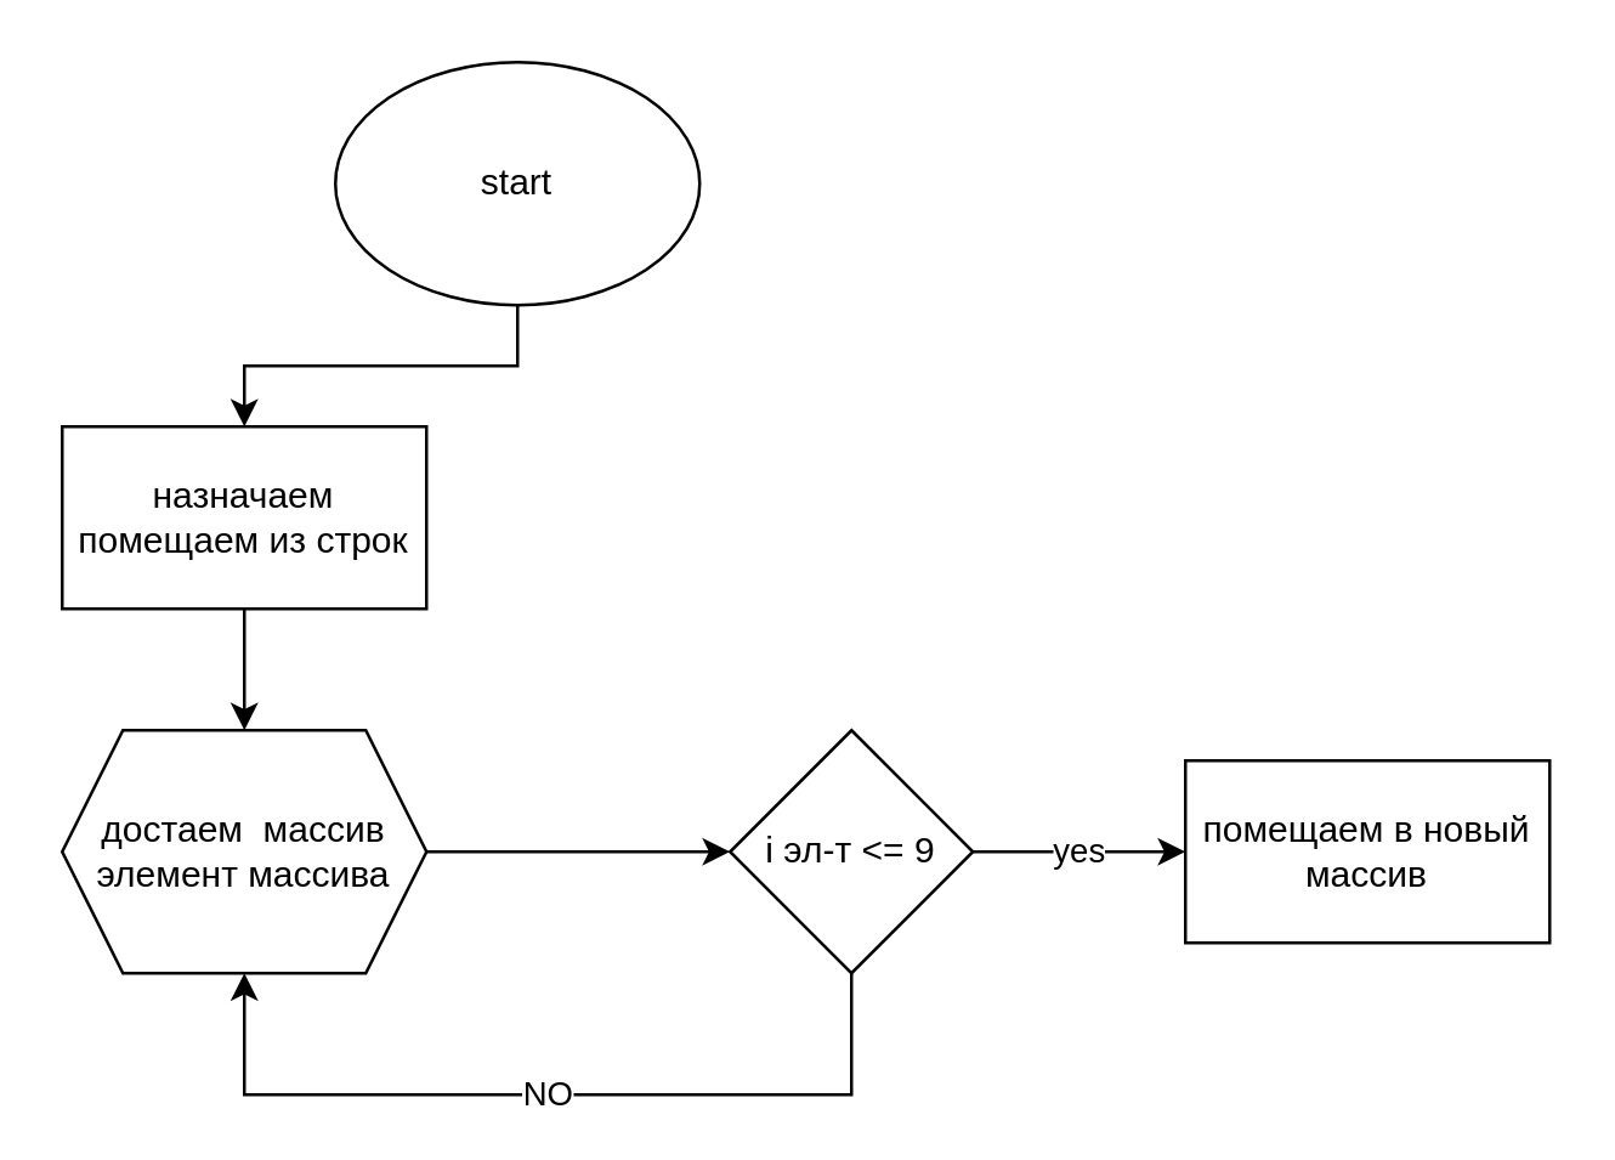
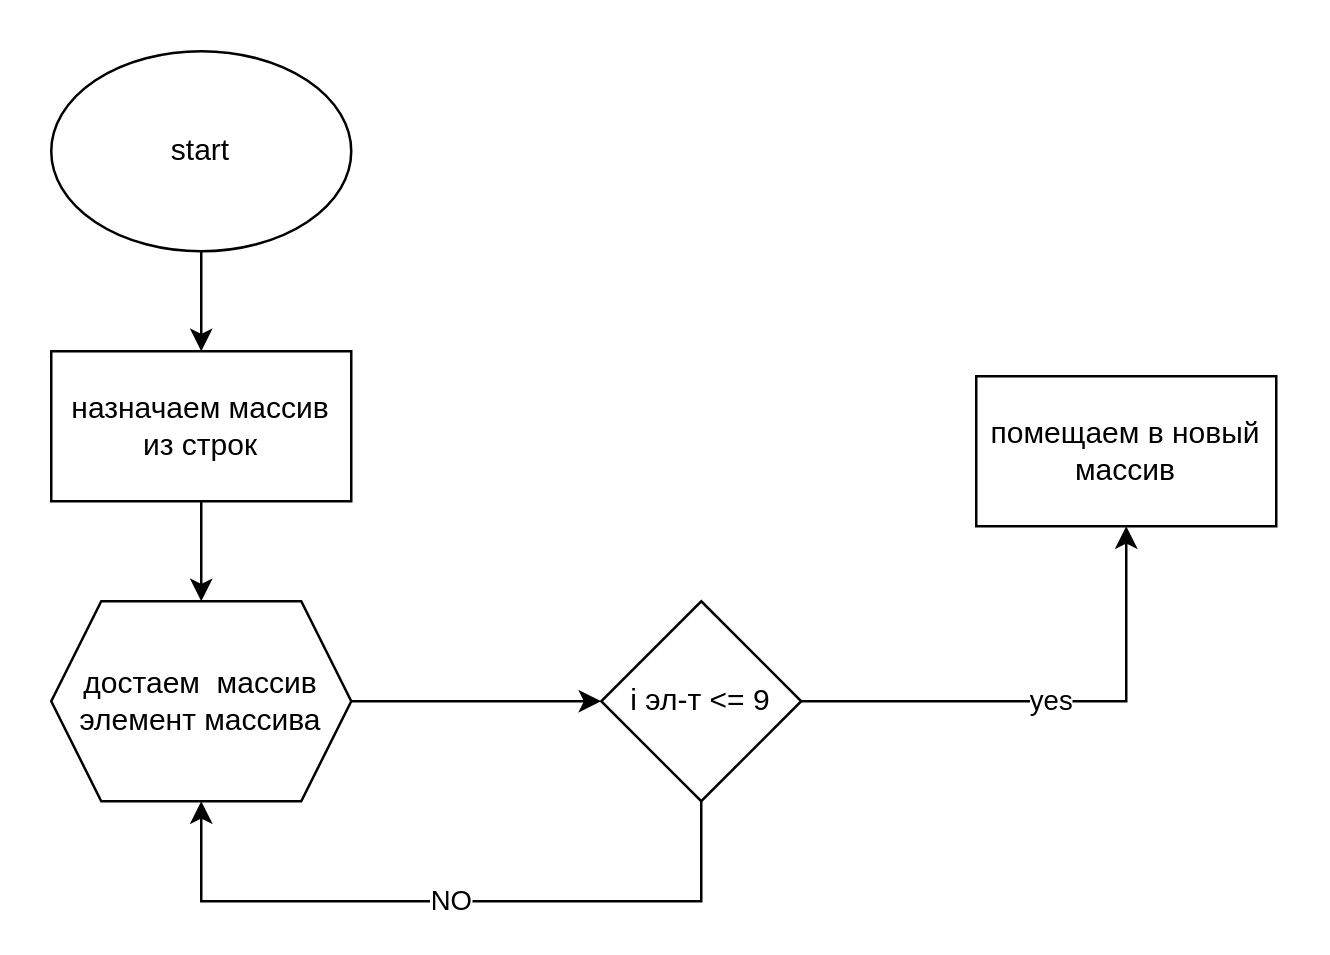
- <mxCell id="3" value="start" style="ellipse;whiteSpace=wrap;html=1;" vertex="1" parent="1"><mxGeometry x="110" y="20" width="120" height="80" as="geometry" /></mxCell>
+ <mxCell id="3" value="start" style="ellipse;whiteSpace=wrap;html=1;" vertex="1" parent="1"><mxGeometry x="20" y="20" width="120" height="80" as="geometry" /></mxCell>
- <mxCell id="5" value="назначаем помещаем из строк" style="rounded=0;whiteSpace=wrap;html=1;" vertex="1" parent="1"><mxGeometry x="20" y="140" width="120" height="60" as="geometry" /></mxCell>
+ <mxCell id="5" value="назначаем массив из строк" style="rounded=0;whiteSpace=wrap;html=1;" vertex="1" parent="1"><mxGeometry x="20" y="140" width="120" height="60" as="geometry" /></mxCell>
- <mxCell id="6" value="помещаем в новый массив" style="rounded=0;whiteSpace=wrap;html=1;" vertex="1" parent="1"><mxGeometry x="390" y="250" width="120" height="60" as="geometry" /></mxCell>
+ <mxCell id="6" value="помещаем в новый массив" style="rounded=0;whiteSpace=wrap;html=1;" vertex="1" parent="1"><mxGeometry x="390" y="150" width="120" height="60" as="geometry" /></mxCell>
